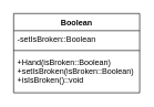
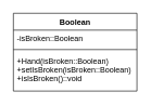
- <mxCell id="3" value="-setIsBroken::Boolean" style="text;strokeColor=none;fillColor=none;align=left;verticalAlign=top;spacingLeft=4;spacingRight=4;overflow=hidden;rotatable=0;points=[[0,0.5],[1,0.5]];portConstraint=eastwest;" vertex="1" parent="2"><mxGeometry y="26" width="190" height="26" as="geometry" /></mxCell>
+ <mxCell id="3" value="-isBroken::Boolean" style="text;strokeColor=none;fillColor=none;align=left;verticalAlign=top;spacingLeft=4;spacingRight=4;overflow=hidden;rotatable=0;points=[[0,0.5],[1,0.5]];portConstraint=eastwest;" vertex="1" parent="2"><mxGeometry y="26" width="190" height="26" as="geometry" /></mxCell>
